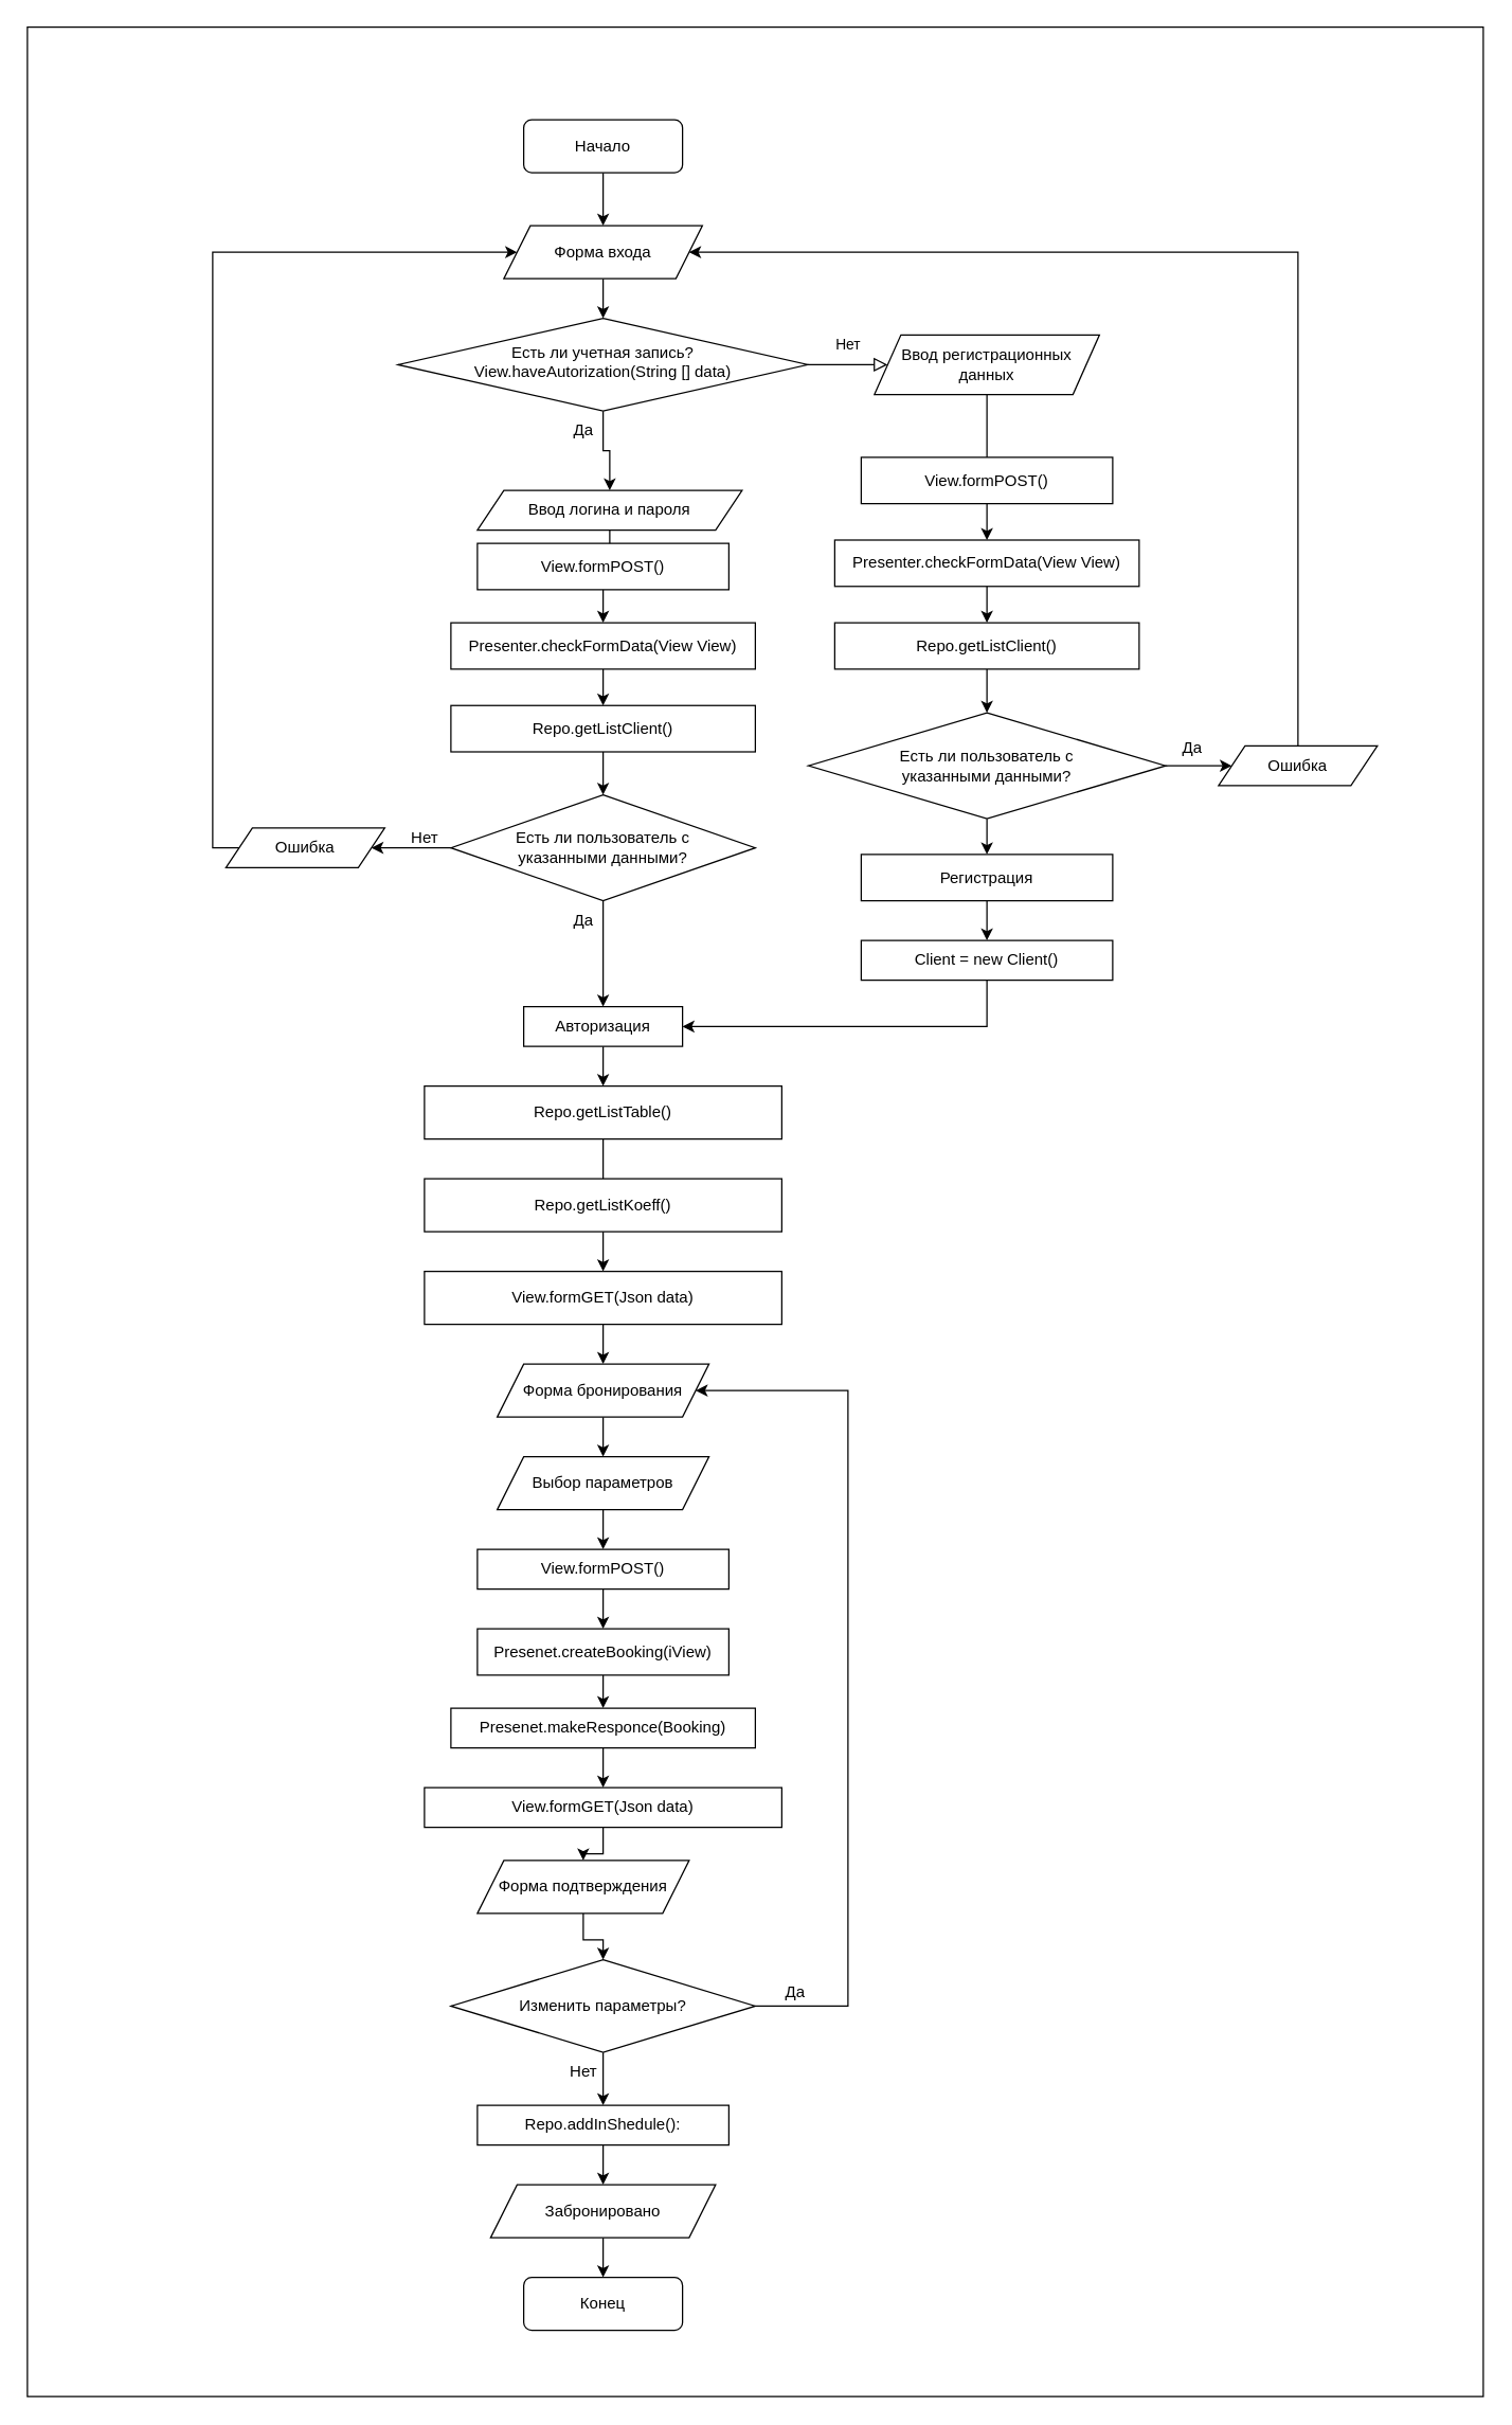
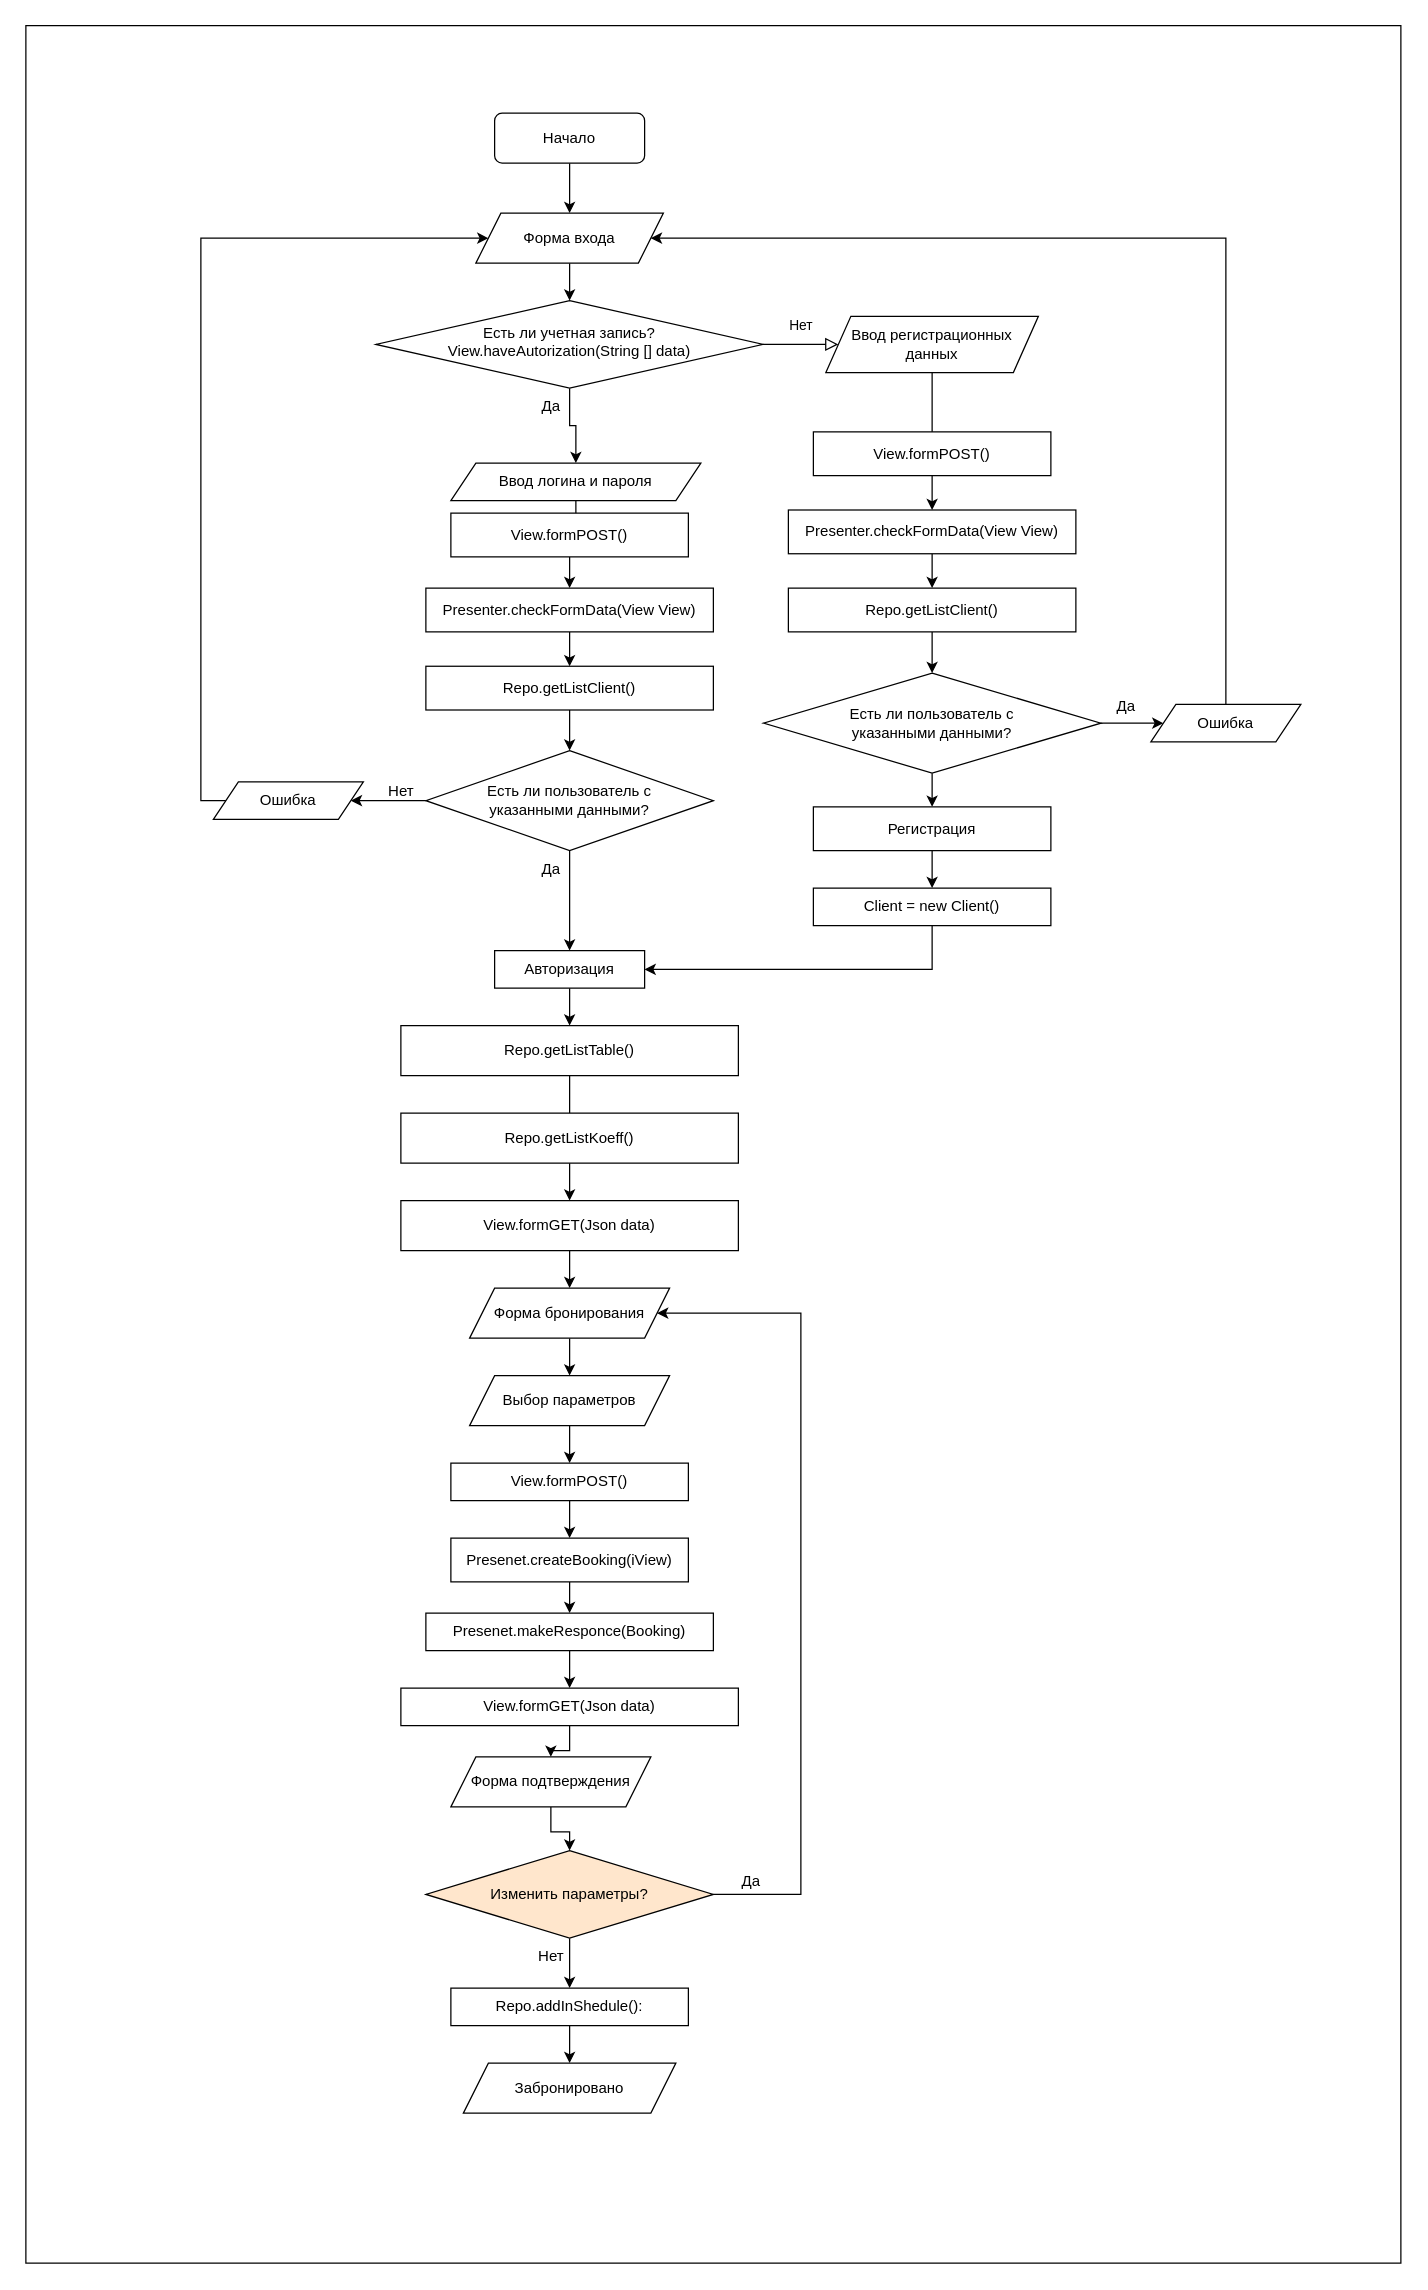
- <mxCell id="67" value="Изменить параметры?" style="rhombus;whiteSpace=wrap;html=1;" vertex="1" parent="1"><mxGeometry x="340" y="1480" width="230" height="70" as="geometry" /></mxCell>
+ <mxCell id="67" value="Изменить параметры?" style="rhombus;whiteSpace=wrap;html=1;fillColor=#ffe6cc;" vertex="1" parent="1"><mxGeometry x="340" y="1480" width="230" height="70" as="geometry" /></mxCell>
- <mxCell id="73" value="" style="edgeStyle=orthogonalEdgeStyle;rounded=0;orthogonalLoop=1;jettySize=auto;html=1;" edge="1" parent="1" source="74" target="72"><mxGeometry relative="1" as="geometry" /></mxCell>
- <mxCell id="72" value="Конец" style="whiteSpace=wrap;html=1;rounded=1;" vertex="1" parent="1"><mxGeometry x="395" y="1720" width="120" height="40" as="geometry" /></mxCell>
